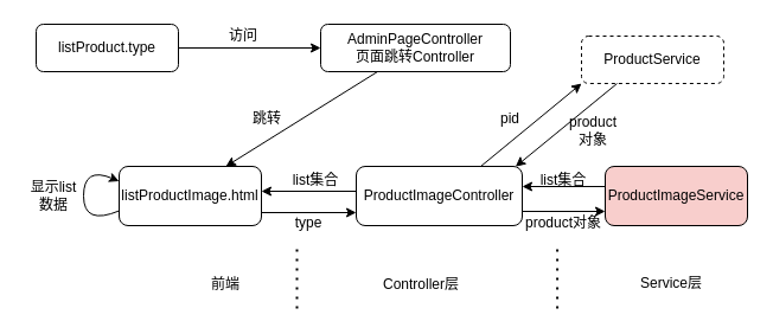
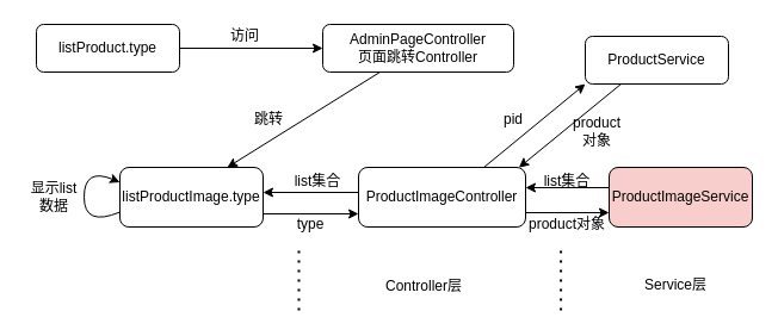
- <mxCell id="23" value="ProductService" style="rounded=1;whiteSpace=wrap;html=1;dashed=1;" vertex="1" parent="1"><mxGeometry x="490" y="30" width="120" height="40" as="geometry" /></mxCell>
+ <mxCell id="23" value="ProductService" style="rounded=1;whiteSpace=wrap;html=1;" vertex="1" parent="1"><mxGeometry x="490" y="30" width="120" height="40" as="geometry" /></mxCell>
- <mxCell id="6" value="listProductImage.html" style="rounded=1;whiteSpace=wrap;html=1;" vertex="1" parent="1"><mxGeometry x="100" y="140" width="120" height="50" as="geometry" /></mxCell>
+ <mxCell id="6" value="listProductImage.type" style="rounded=1;whiteSpace=wrap;html=1;" vertex="1" parent="1"><mxGeometry x="100" y="140" width="120" height="50" as="geometry" /></mxCell>
- <mxCell id="20" value="前端" style="text;html=1;strokeColor=none;fillColor=none;align=center;verticalAlign=middle;whiteSpace=wrap;rounded=0;" vertex="1" parent="1"><mxGeometry x="170" y="230" width="40" height="20" as="geometry" /></mxCell>
